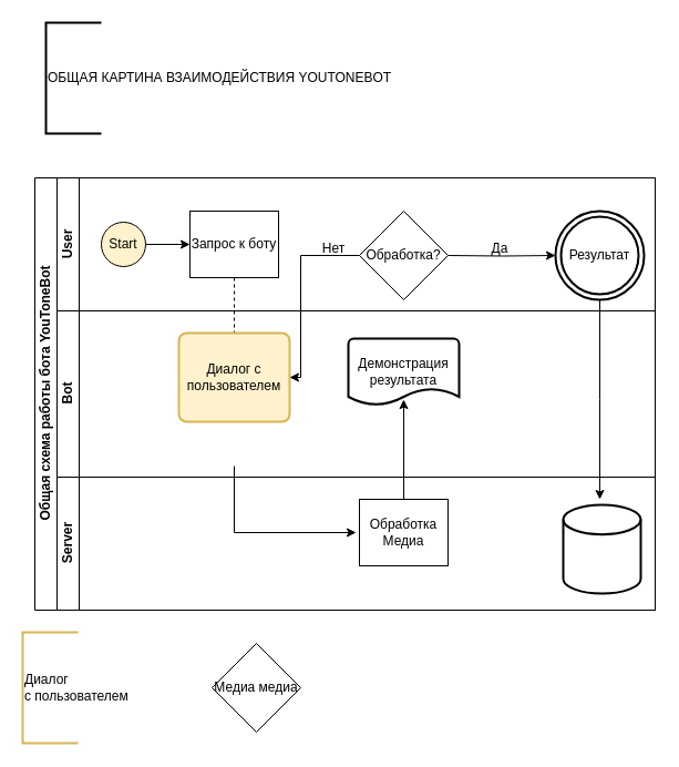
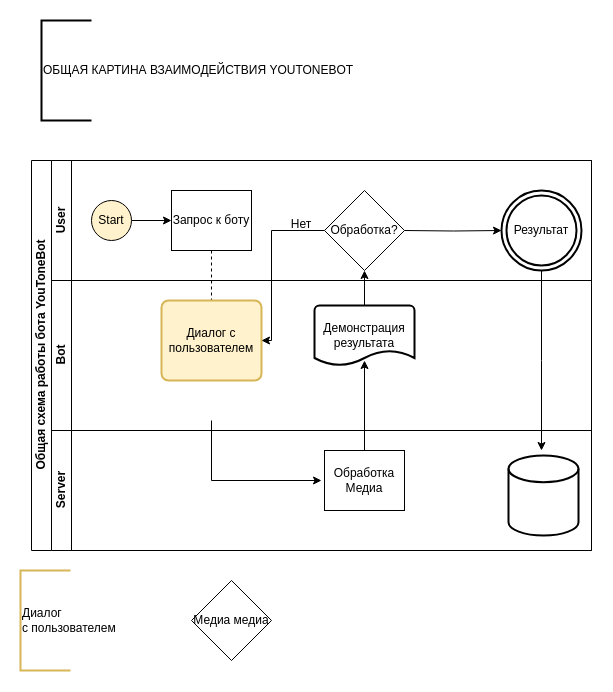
- <mxCell id="13" value="Да" style="text;html=1;strokeColor=none;fillColor=none;align=center;verticalAlign=middle;whiteSpace=wrap;rounded=0;" vertex="1" parent="4"><mxGeometry x="370" y="49" width="60" height="30" as="geometry" /></mxCell>
+ <mxCell id="23" value="" style="edgeStyle=orthogonalEdgeStyle;rounded=0;orthogonalLoop=1;jettySize=auto;html=1;entryX=0.5;entryY=1;entryDx=0;entryDy=0;" edge="1" parent="2" source="16" target="11"><mxGeometry relative="1" as="geometry" /></mxCell>
